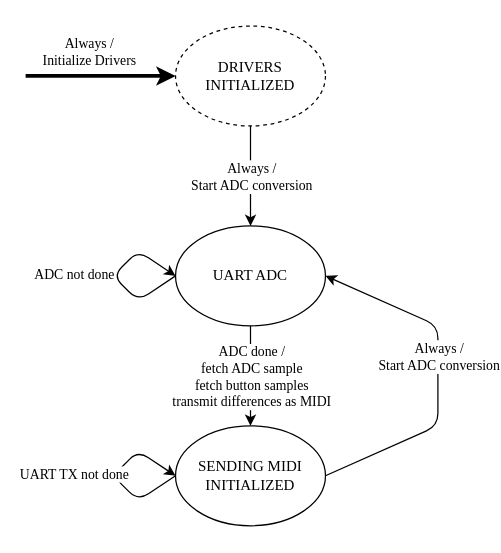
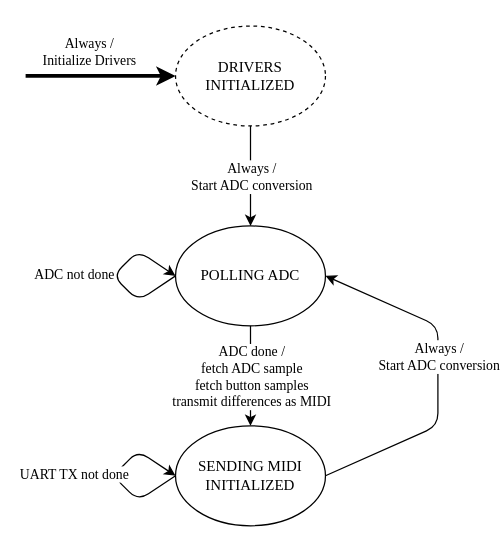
- <mxCell id="7" value="UART ADC" style="ellipse;whiteSpace=wrap;html=1;fontFamily=Lucida Console;" vertex="1" parent="1"><mxGeometry x="140" y="180" width="120" height="80" as="geometry" /></mxCell>
+ <mxCell id="7" value="POLLING ADC" style="ellipse;whiteSpace=wrap;html=1;fontFamily=Lucida Console;" vertex="1" parent="1"><mxGeometry x="140" y="180" width="120" height="80" as="geometry" /></mxCell>
